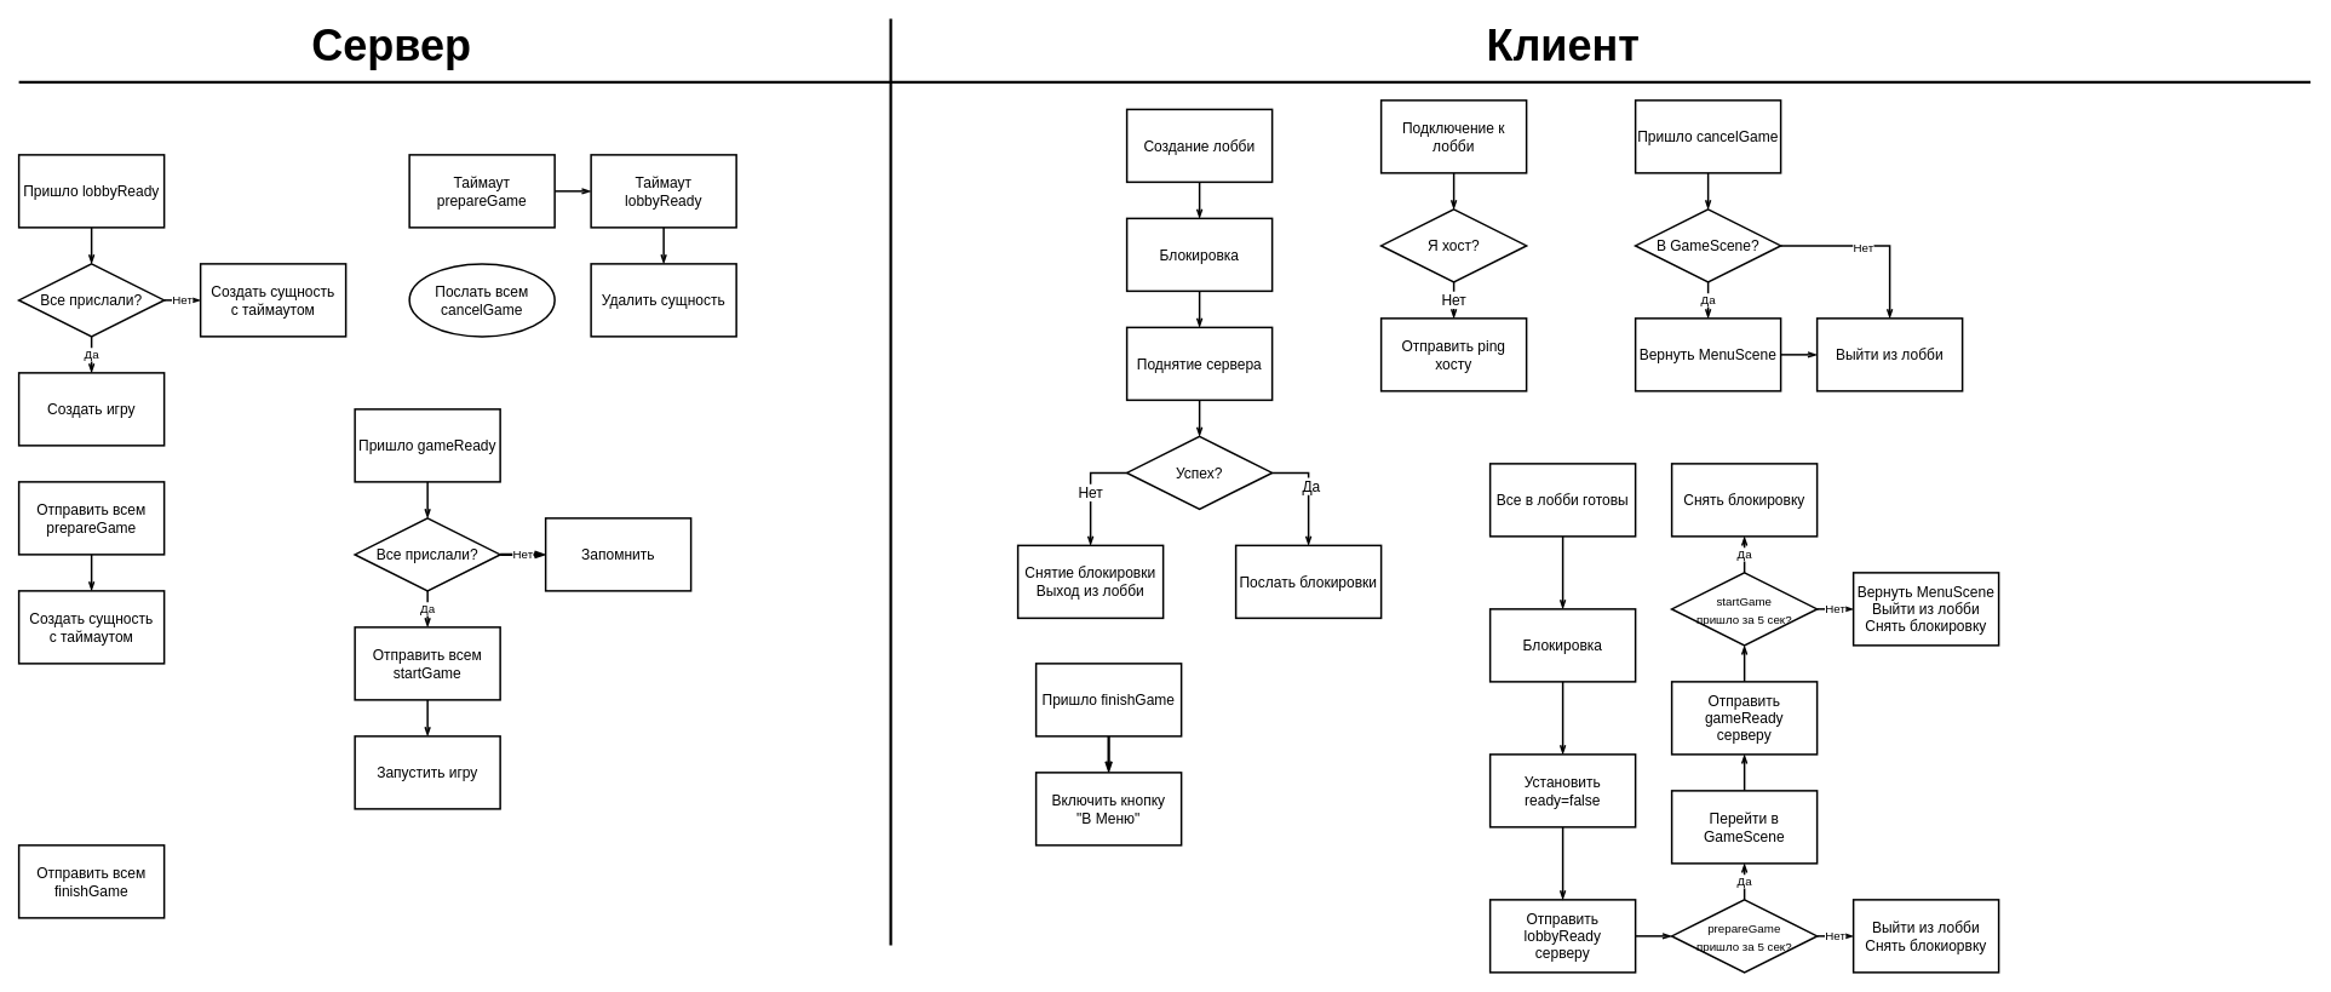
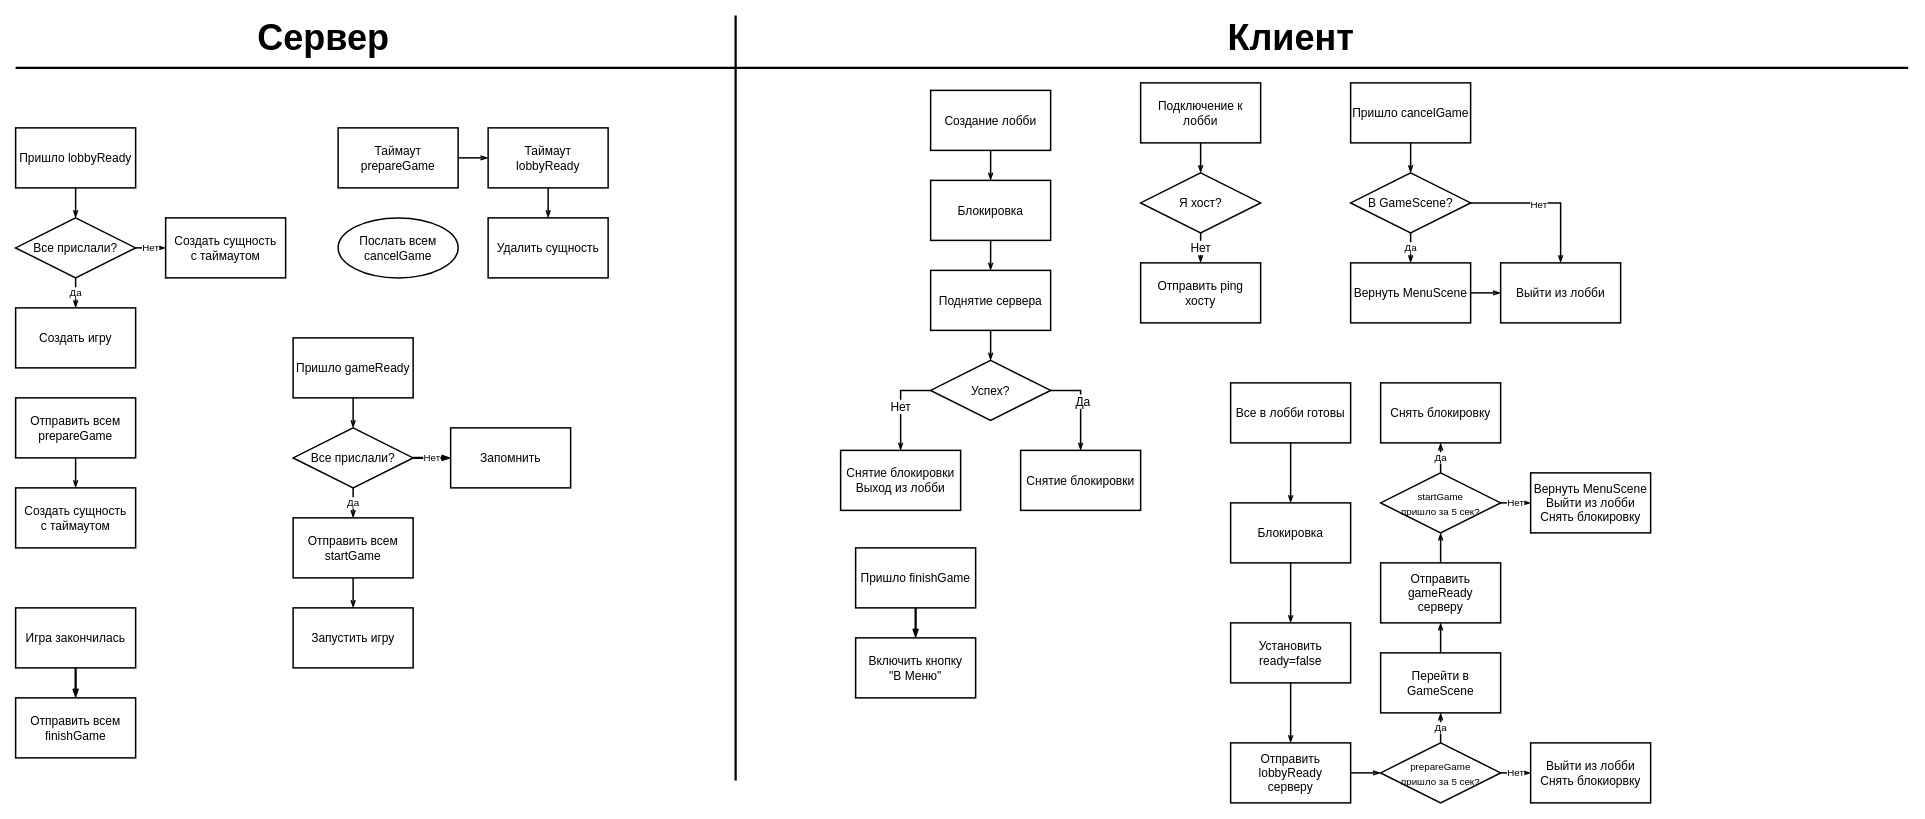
- <mxCell id="13" value="&lt;font style=&quot;font-size: 16px;&quot;&gt;Послать блокировки&lt;br&gt;&lt;/font&gt;" style="rounded=0;whiteSpace=wrap;html=1;strokeWidth=2;" vertex="1" parent="1"><mxGeometry x="1360" y="600" width="160" height="80" as="geometry" /></mxCell>
+ <mxCell id="13" value="&lt;font style=&quot;font-size: 16px;&quot;&gt;Снятие блокировки&lt;br&gt;&lt;/font&gt;" style="rounded=0;whiteSpace=wrap;html=1;strokeWidth=2;" vertex="1" parent="1"><mxGeometry x="1360" y="600" width="160" height="80" as="geometry" /></mxCell>
+ <mxCell id="80" value="Игра закончилась" style="rounded=0;whiteSpace=wrap;html=1;fontSize=16;strokeWidth=2;" vertex="1" parent="1"><mxGeometry x="20" y="810" width="160" height="80" as="geometry" /></mxCell>
+ <mxCell id="79" style="edgeStyle=orthogonalEdgeStyle;rounded=0;orthogonalLoop=1;jettySize=auto;html=1;entryX=0.5;entryY=0;entryDx=0;entryDy=0;fontSize=13;endArrow=openThin;endFill=0;strokeWidth=3;" edge="1" parent="1" source="80" target="81"><mxGeometry relative="1" as="geometry" /></mxCell>
